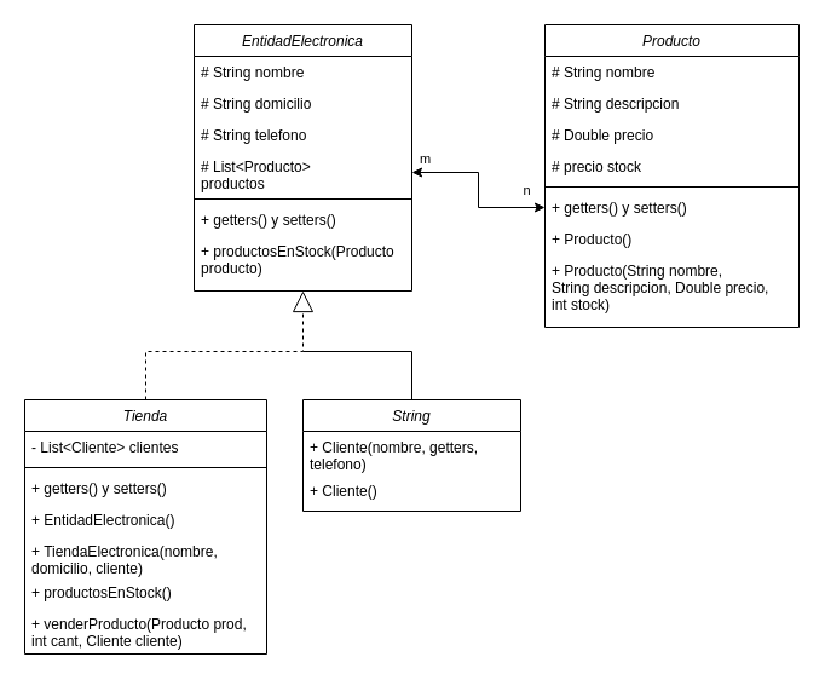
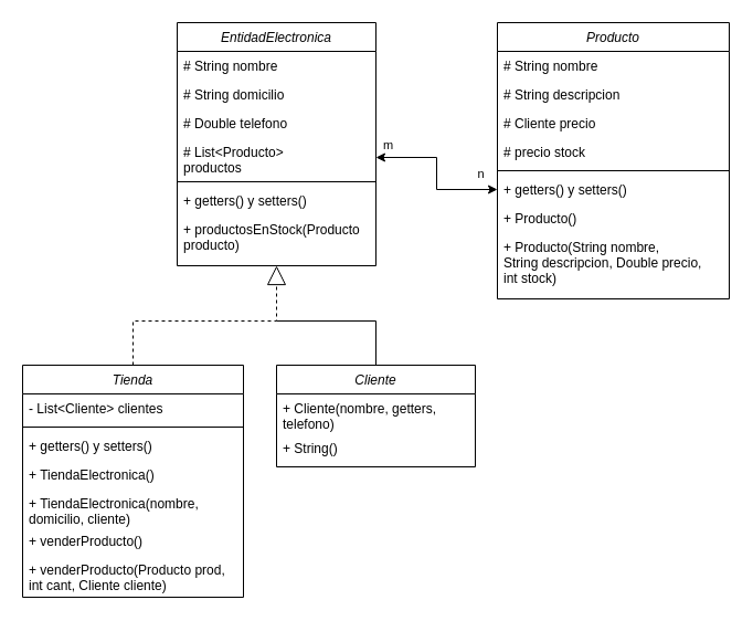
- <mxCell id="27" value="# String telefono" style="text;align=left;verticalAlign=top;spacingLeft=4;spacingRight=4;overflow=hidden;rotatable=0;points=[[0,0.5],[1,0.5]];portConstraint=eastwest;" vertex="1" parent="24"><mxGeometry y="78" width="180" height="26" as="geometry" /></mxCell>
+ <mxCell id="27" value="# Double telefono" style="text;align=left;verticalAlign=top;spacingLeft=4;spacingRight=4;overflow=hidden;rotatable=0;points=[[0,0.5],[1,0.5]];portConstraint=eastwest;" vertex="1" parent="24"><mxGeometry y="78" width="180" height="26" as="geometry" /></mxCell>
- <mxCell id="5" value="# Double precio" style="text;align=left;verticalAlign=top;spacingLeft=4;spacingRight=4;overflow=hidden;rotatable=0;points=[[0,0.5],[1,0.5]];portConstraint=eastwest;rounded=0;shadow=0;html=0;" parent="2" vertex="1"><mxGeometry y="78" width="210" height="26" as="geometry" /></mxCell>
+ <mxCell id="5" value="# Cliente precio" style="text;align=left;verticalAlign=top;spacingLeft=4;spacingRight=4;overflow=hidden;rotatable=0;points=[[0,0.5],[1,0.5]];portConstraint=eastwest;rounded=0;shadow=0;html=0;" parent="2" vertex="1"><mxGeometry y="78" width="210" height="26" as="geometry" /></mxCell>
- <mxCell id="12" value="String" style="swimlane;fontStyle=2;align=center;verticalAlign=top;childLayout=stackLayout;horizontal=1;startSize=26;horizontalStack=0;resizeParent=1;resizeLast=0;collapsible=1;marginBottom=0;rounded=0;shadow=0;strokeWidth=1;" vertex="1" parent="1"><mxGeometry x="250" y="330" width="180" height="92" as="geometry"><mxRectangle x="220" y="120" width="160" height="26" as="alternateBounds" /></mxGeometry></mxCell>
+ <mxCell id="12" value="Cliente" style="swimlane;fontStyle=2;align=center;verticalAlign=top;childLayout=stackLayout;horizontal=1;startSize=26;horizontalStack=0;resizeParent=1;resizeLast=0;collapsible=1;marginBottom=0;rounded=0;shadow=0;strokeWidth=1;" vertex="1" parent="1"><mxGeometry x="250" y="330" width="180" height="92" as="geometry"><mxRectangle x="220" y="120" width="160" height="26" as="alternateBounds" /></mxGeometry></mxCell>
- <mxCell id="14" value="+ Cliente()" style="text;align=left;verticalAlign=top;spacingLeft=4;spacingRight=4;overflow=hidden;rotatable=0;points=[[0,0.5],[1,0.5]];portConstraint=eastwest;" vertex="1" parent="12"><mxGeometry y="62" width="180" height="30" as="geometry" /></mxCell>
+ <mxCell id="14" value="+ String()" style="text;align=left;verticalAlign=top;spacingLeft=4;spacingRight=4;overflow=hidden;rotatable=0;points=[[0,0.5],[1,0.5]];portConstraint=eastwest;" vertex="1" parent="12"><mxGeometry y="62" width="180" height="30" as="geometry" /></mxCell>
- <mxCell id="20" value="+ EntidadElectronica()" style="text;align=left;verticalAlign=top;spacingLeft=4;spacingRight=4;overflow=hidden;rotatable=0;points=[[0,0.5],[1,0.5]];portConstraint=eastwest;" vertex="1" parent="16"><mxGeometry y="86" width="200" height="26" as="geometry" /></mxCell>
+ <mxCell id="20" value="+ TiendaElectronica()" style="text;align=left;verticalAlign=top;spacingLeft=4;spacingRight=4;overflow=hidden;rotatable=0;points=[[0,0.5],[1,0.5]];portConstraint=eastwest;" vertex="1" parent="16"><mxGeometry y="86" width="200" height="26" as="geometry" /></mxCell>
- <mxCell id="22" value="+ productosEnStock()" style="text;align=left;verticalAlign=top;spacingLeft=4;spacingRight=4;overflow=hidden;rotatable=0;points=[[0,0.5],[1,0.5]];portConstraint=eastwest;" vertex="1" parent="16"><mxGeometry y="146" width="200" height="26" as="geometry" /></mxCell>
+ <mxCell id="22" value="+ venderProducto()" style="text;align=left;verticalAlign=top;spacingLeft=4;spacingRight=4;overflow=hidden;rotatable=0;points=[[0,0.5],[1,0.5]];portConstraint=eastwest;" vertex="1" parent="16"><mxGeometry y="146" width="200" height="26" as="geometry" /></mxCell>
